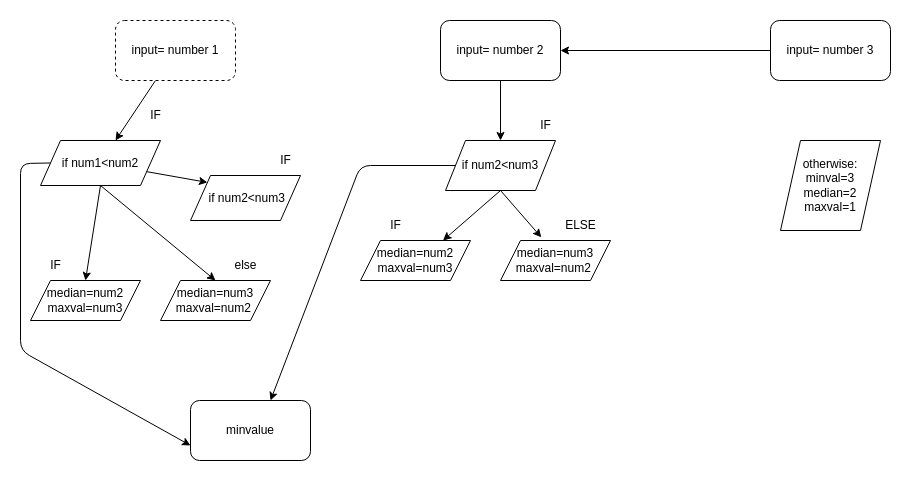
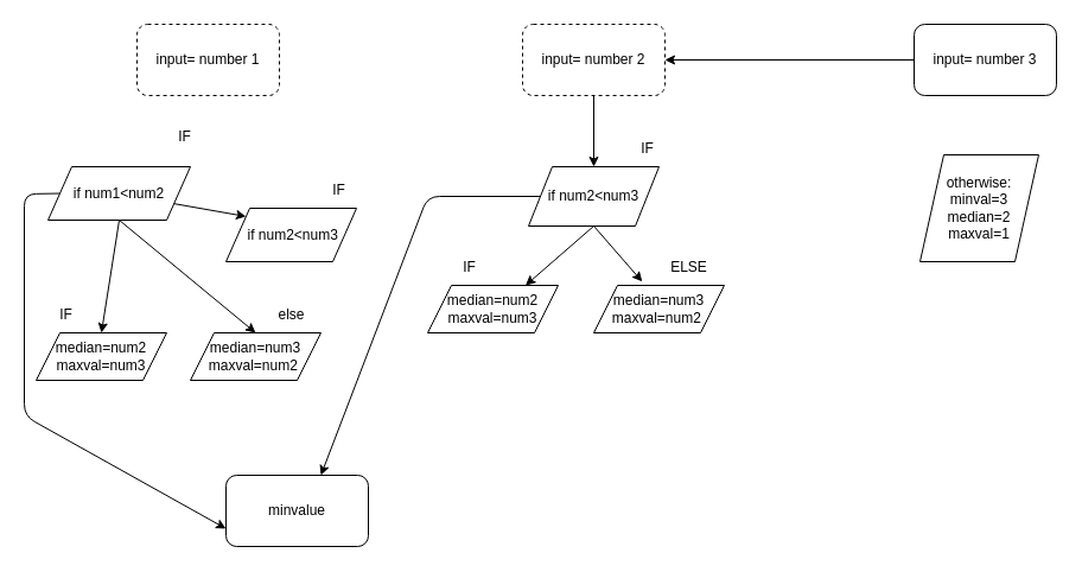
- <mxCell id="5" value="input= number 2" style="rounded=1;whiteSpace=wrap;html=1;" vertex="1" parent="1"><mxGeometry x="440" y="20" width="120" height="60" as="geometry" /></mxCell>
+ <mxCell id="5" value="input= number 2" style="rounded=1;whiteSpace=wrap;html=1;dashed=1;" vertex="1" parent="1"><mxGeometry x="440" y="20" width="120" height="60" as="geometry" /></mxCell>
- <mxCell id="2" value="" style="edgeStyle=none;html=1;" edge="1" parent="1" source="3" target="11"><mxGeometry relative="1" as="geometry" /></mxCell>
- <mxCell id="10" value="otherwise:&lt;br&gt;minval=3&lt;br&gt;median=2&lt;br&gt;maxval=1" style="shape=parallelogram;perimeter=parallelogramPerimeter;whiteSpace=wrap;html=1;fixedSize=1;" vertex="1" parent="1"><mxGeometry x="780" y="140" width="100" height="90" as="geometry" /></mxCell>
+ <mxCell id="10" value="otherwise:&lt;br&gt;minval=3&lt;br&gt;median=2&lt;br&gt;maxval=1" style="shape=parallelogram;perimeter=parallelogramPerimeter;whiteSpace=wrap;html=1;fixedSize=1;" vertex="1" parent="1"><mxGeometry x="775" y="130" width="100" height="90" as="geometry" /></mxCell>
